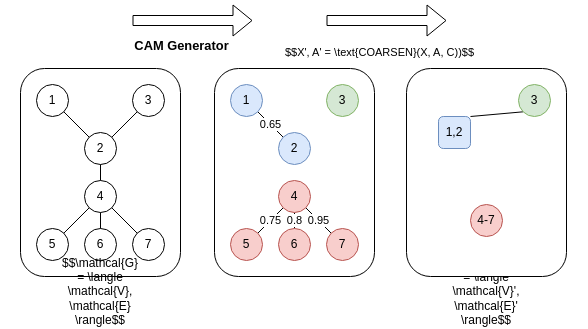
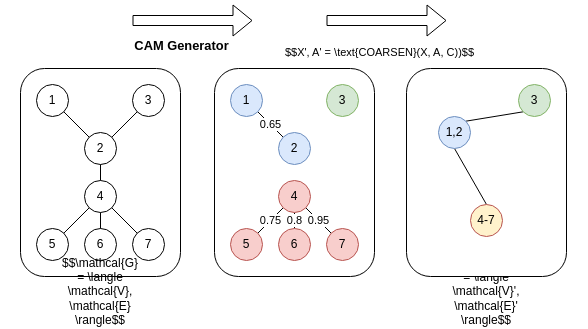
- <mxCell id="38" value="1,2" style="whiteSpace=wrap;html=1;fillColor=#dae8fc;strokeColor=#6c8ebf;rounded=1;" parent="1" vertex="1"><mxGeometry x="438" y="116" width="32" height="32" as="geometry" /></mxCell>
+ <mxCell id="38" value="1,2" style="ellipse;whiteSpace=wrap;html=1;fillColor=#dae8fc;strokeColor=#6c8ebf;" parent="1" vertex="1"><mxGeometry x="438" y="116" width="32" height="32" as="geometry" /></mxCell>
+ <mxCell id="37" style="edgeStyle=none;rounded=0;orthogonalLoop=1;jettySize=auto;html=1;exitX=0.5;exitY=1;exitDx=0;exitDy=0;entryX=0.5;entryY=0;entryDx=0;entryDy=0;strokeColor=default;align=center;verticalAlign=middle;fontFamily=Helvetica;fontSize=11;fontColor=default;labelBackgroundColor=default;endArrow=none;endFill=0;" parent="1" source="38" target="39" edge="1"><mxGeometry relative="1" as="geometry" /></mxCell>
- <mxCell id="39" value="4-7" style="ellipse;whiteSpace=wrap;html=1;fillColor=#f8cecc;strokeColor=#b85450;" parent="1" vertex="1"><mxGeometry x="470" y="204" width="32" height="32" as="geometry" /></mxCell>
+ <mxCell id="39" value="4-7" style="ellipse;whiteSpace=wrap;html=1;fillColor=#fff2cc;strokeColor=#b85450;" parent="1" vertex="1"><mxGeometry x="470" y="204" width="32" height="32" as="geometry" /></mxCell>
